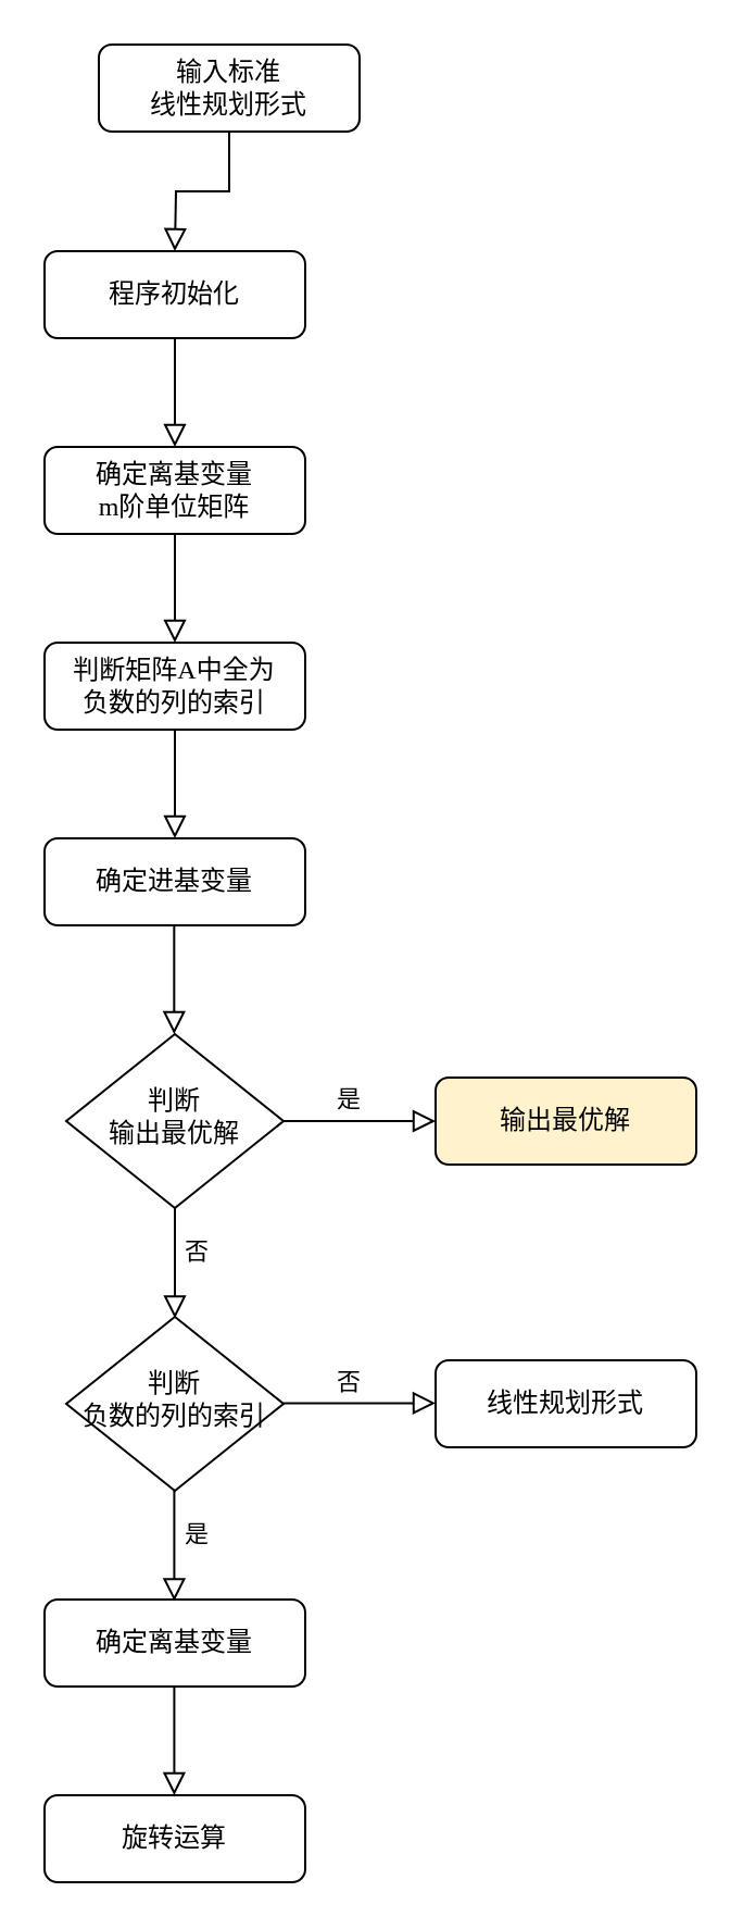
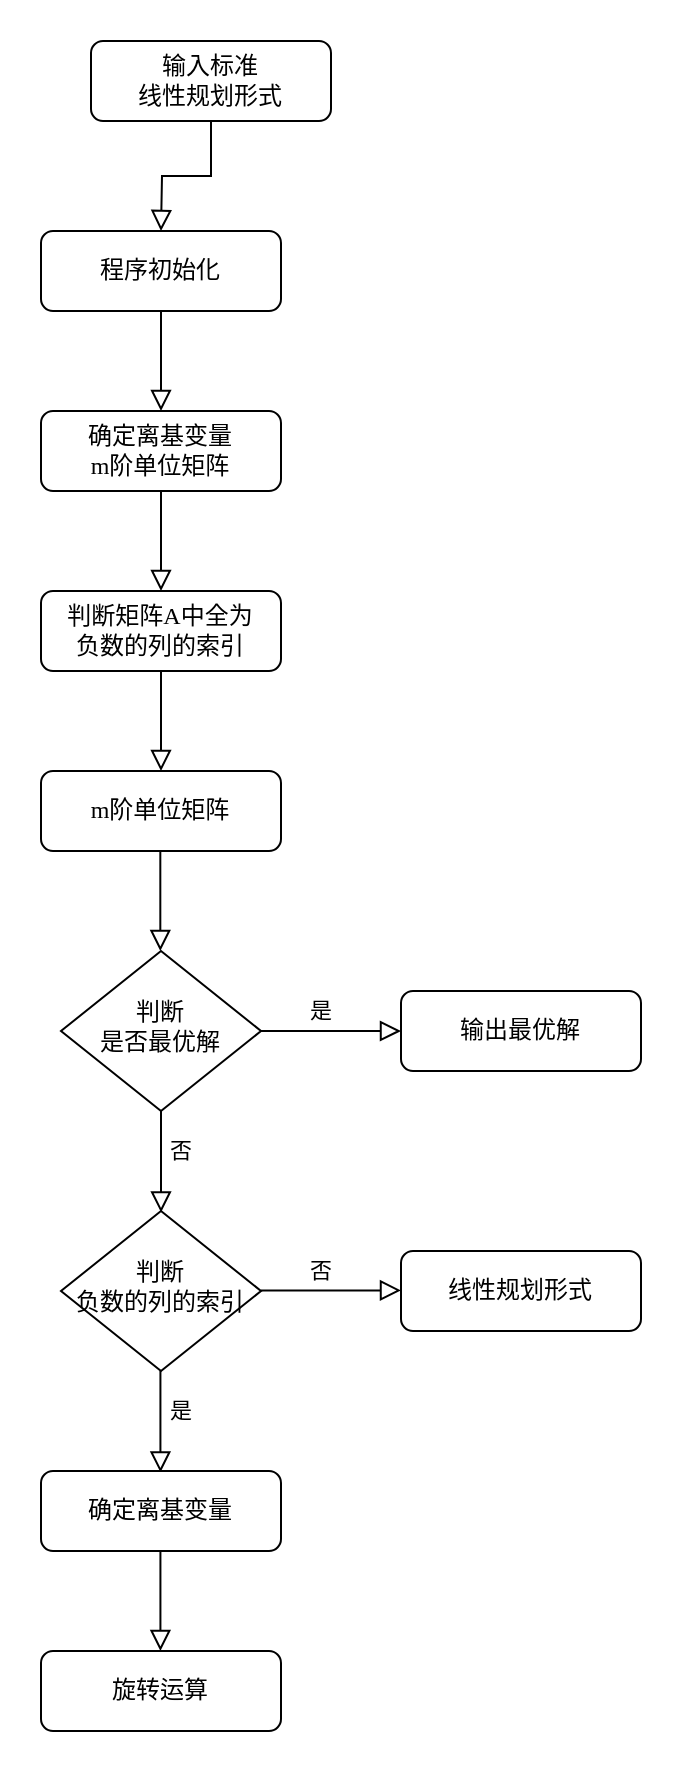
- <mxCell id="10" value="&lt;div&gt;&lt;font face=&quot;Times New Roman&quot;&gt;确定进基变量&lt;/font&gt;&lt;/div&gt;" style="rounded=1;whiteSpace=wrap;html=1;fontSize=12;glass=0;strokeWidth=1;shadow=0;" vertex="1" parent="1"><mxGeometry x="20" y="385" width="120" height="40" as="geometry" /></mxCell>
+ <mxCell id="10" value="&lt;div&gt;&lt;font face=&quot;Times New Roman&quot;&gt;m阶单位矩阵&lt;/font&gt;&lt;/div&gt;" style="rounded=1;whiteSpace=wrap;html=1;fontSize=12;glass=0;strokeWidth=1;shadow=0;" vertex="1" parent="1"><mxGeometry x="20" y="385" width="120" height="40" as="geometry" /></mxCell>
- <mxCell id="11" value="判断&lt;div&gt;输出最优解&lt;/div&gt;" style="rhombus;whiteSpace=wrap;html=1;shadow=0;fontFamily=Helvetica;fontSize=12;align=center;strokeWidth=1;spacing=6;spacingTop=-4;" vertex="1" parent="1"><mxGeometry x="30" y="475" width="100" height="80" as="geometry" /></mxCell>
+ <mxCell id="11" value="判断&lt;div&gt;是否最优解&lt;/div&gt;" style="rhombus;whiteSpace=wrap;html=1;shadow=0;fontFamily=Helvetica;fontSize=12;align=center;strokeWidth=1;spacing=6;spacingTop=-4;" vertex="1" parent="1"><mxGeometry x="30" y="475" width="100" height="80" as="geometry" /></mxCell>
- <mxCell id="14" value="输出最优解" style="rounded=1;whiteSpace=wrap;html=1;fontSize=12;glass=0;strokeWidth=1;shadow=0;fillColor=#fff2cc;" vertex="1" parent="1"><mxGeometry x="200" y="495" width="120" height="40" as="geometry" /></mxCell>
+ <mxCell id="14" value="输出最优解" style="rounded=1;whiteSpace=wrap;html=1;fontSize=12;glass=0;strokeWidth=1;shadow=0;" vertex="1" parent="1"><mxGeometry x="200" y="495" width="120" height="40" as="geometry" /></mxCell>
